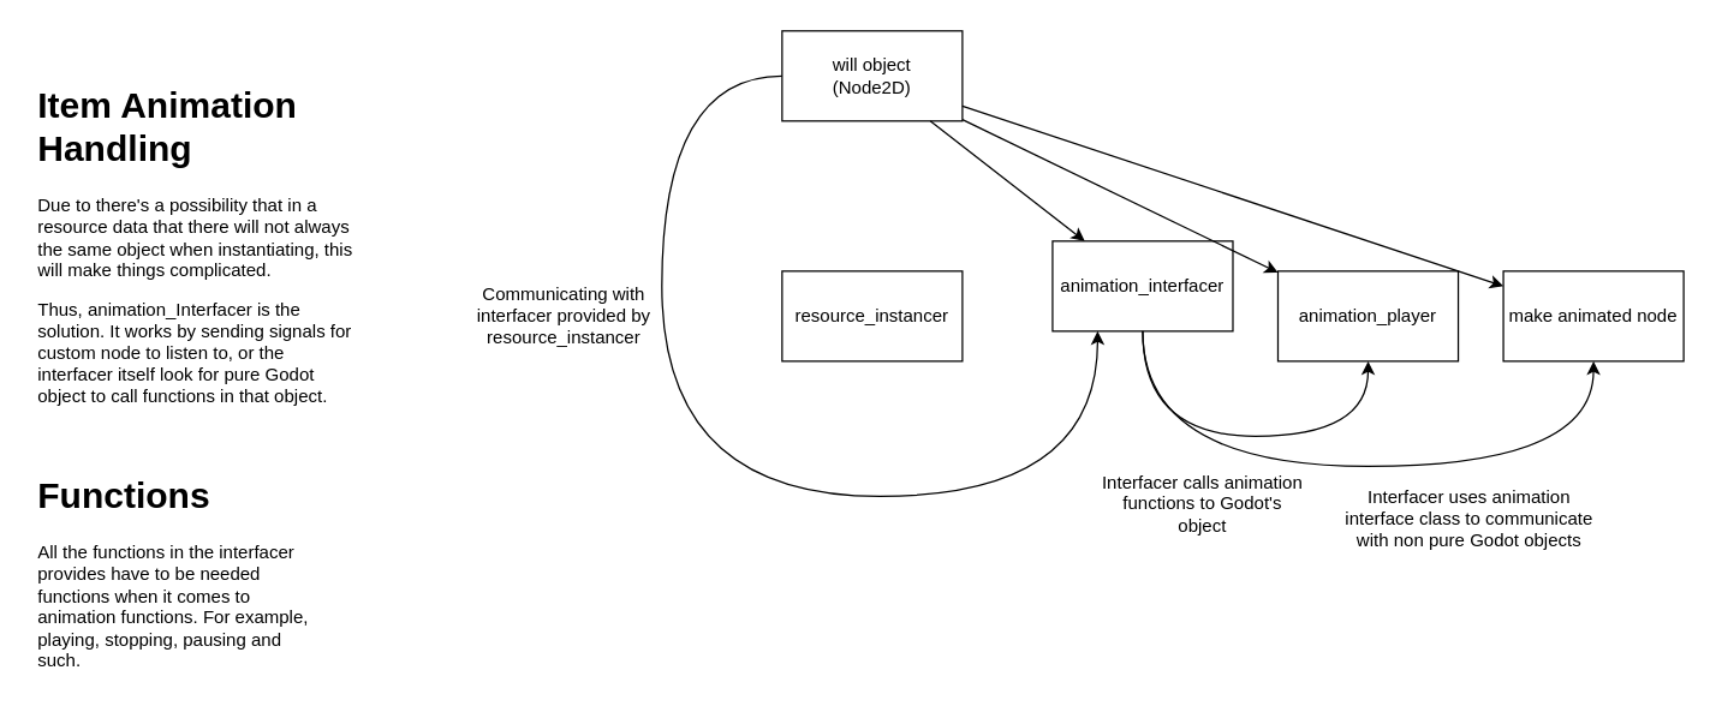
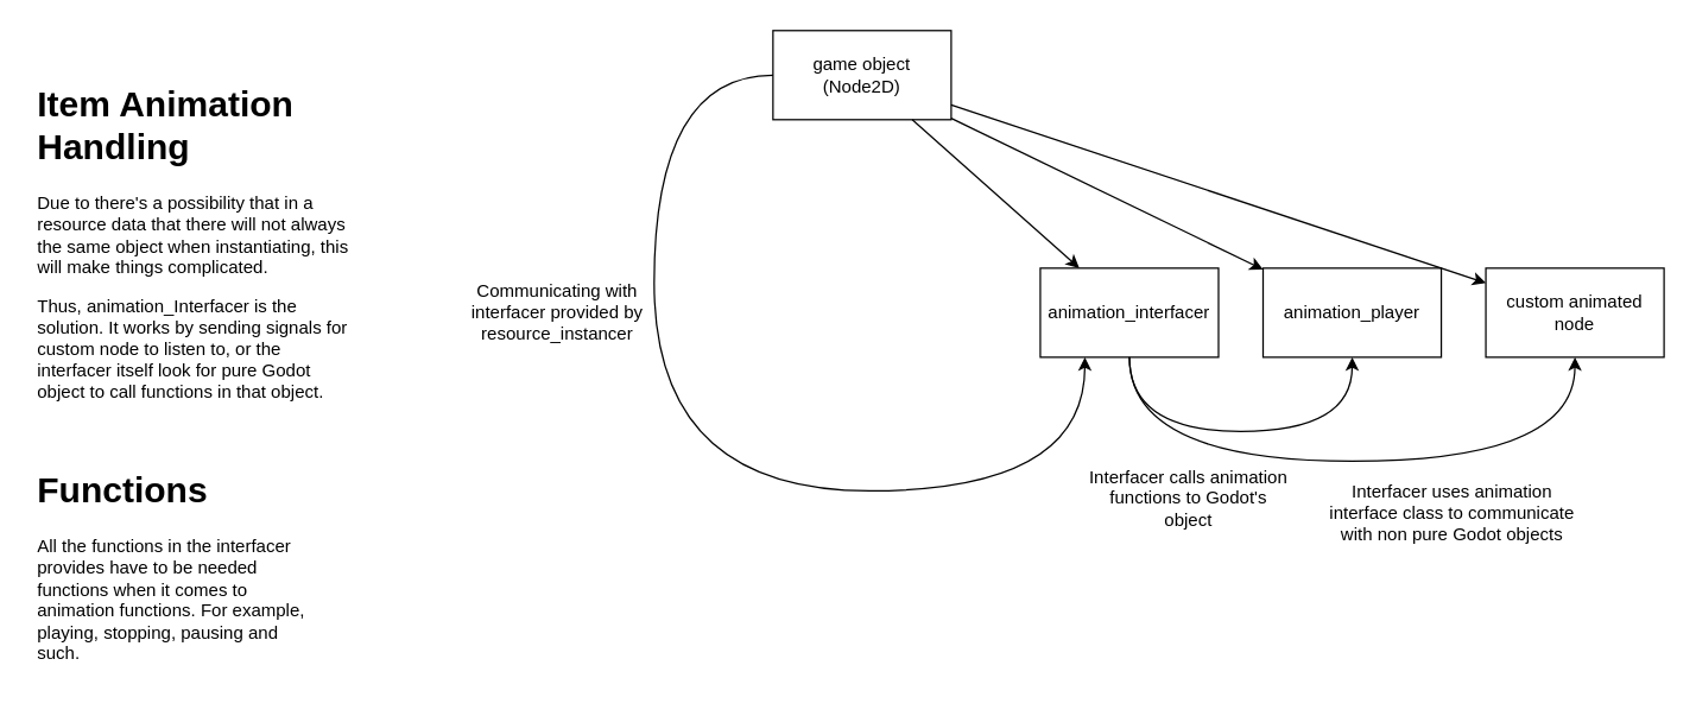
- <mxCell id="4" value="will object&lt;br&gt;(Node2D)" style="rounded=0;whiteSpace=wrap;html=1;" parent="1" vertex="1"><mxGeometry x="520" y="20" width="120" height="60" as="geometry" /></mxCell>
+ <mxCell id="4" value="game object&lt;br&gt;(Node2D)" style="rounded=0;whiteSpace=wrap;html=1;" parent="1" vertex="1"><mxGeometry x="520" y="20" width="120" height="60" as="geometry" /></mxCell>
- <mxCell id="3" value="animation_interfacer" style="rounded=0;whiteSpace=wrap;html=1;" parent="1" vertex="1"><mxGeometry x="700" y="160" width="120" height="60" as="geometry" /></mxCell>
+ <mxCell id="3" value="animation_interfacer" style="rounded=0;whiteSpace=wrap;html=1;" parent="1" vertex="1"><mxGeometry x="700" y="180" width="120" height="60" as="geometry" /></mxCell>
- <mxCell id="14" value="resource_instancer" style="rounded=0;whiteSpace=wrap;html=1;" parent="1" vertex="1"><mxGeometry x="520" y="180" width="120" height="60" as="geometry" /></mxCell>
- <mxCell id="6" value="make animated node" style="rounded=0;whiteSpace=wrap;html=1;" parent="1" vertex="1"><mxGeometry x="1000" y="180" width="120" height="60" as="geometry" /></mxCell>
+ <mxCell id="6" value="custom animated node" style="rounded=0;whiteSpace=wrap;html=1;" parent="1" vertex="1"><mxGeometry x="1000" y="180" width="120" height="60" as="geometry" /></mxCell>
